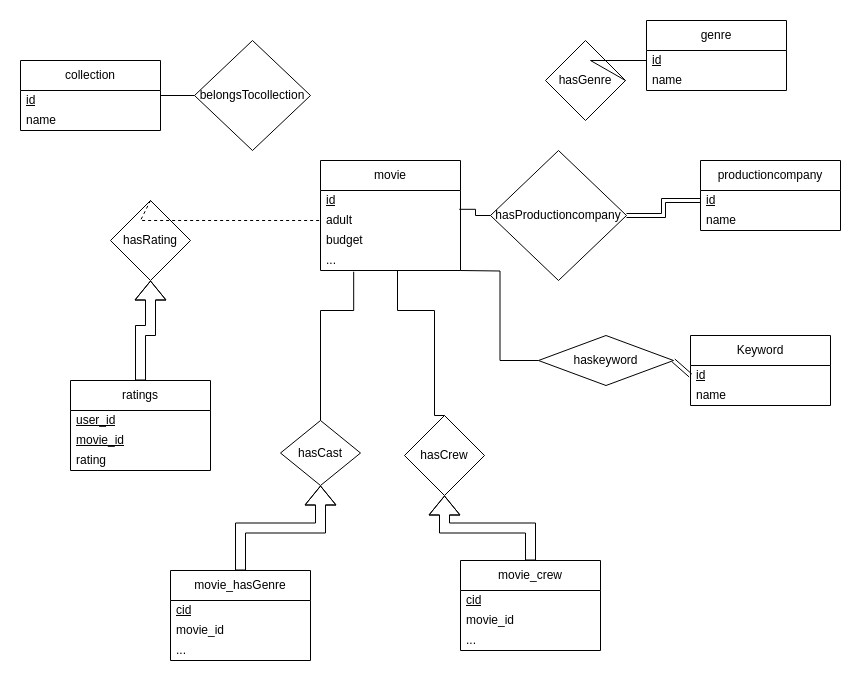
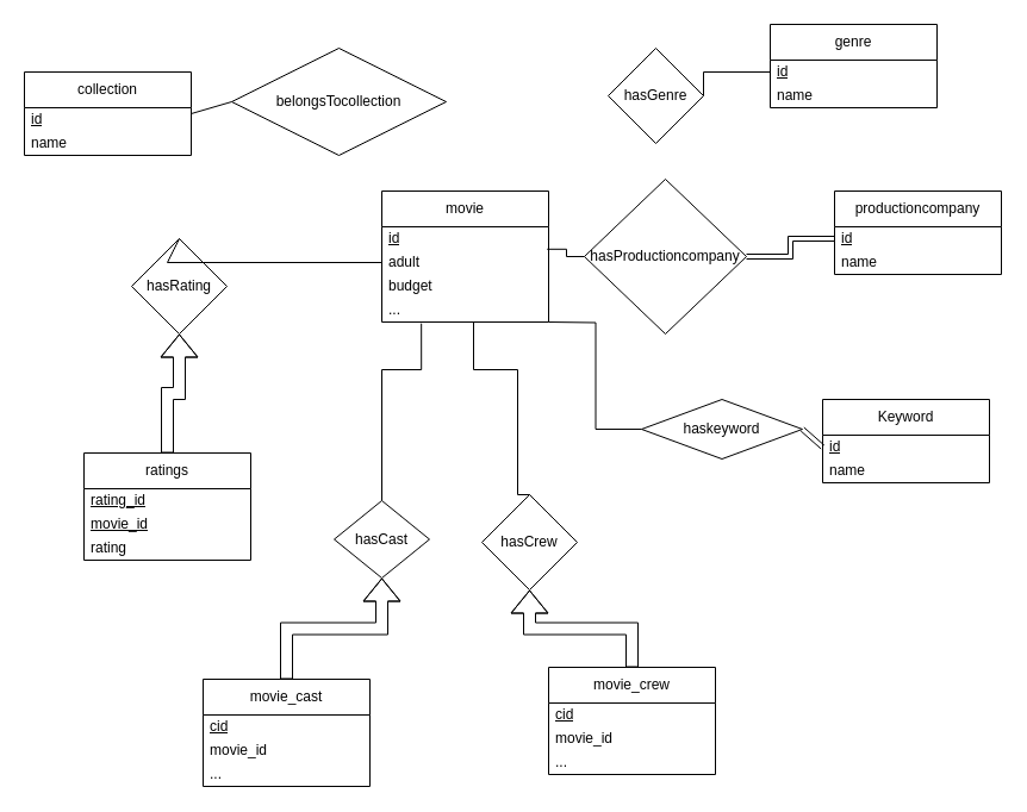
- <mxCell id="33" value="hasGenre" style="rhombus;whiteSpace=wrap;html=1;" parent="1" vertex="1"><mxGeometry x="545" y="40" width="80" height="80" as="geometry" /></mxCell>
+ <mxCell id="33" value="hasGenre" style="rhombus;whiteSpace=wrap;html=1;" parent="1" vertex="1"><mxGeometry x="510" y="40" width="80" height="80" as="geometry" /></mxCell>
- <mxCell id="36" value="belongsTocollection" style="rhombus;whiteSpace=wrap;html=1;" parent="1" vertex="1"><mxGeometry x="194" y="40" width="116" height="110" as="geometry" /></mxCell>
+ <mxCell id="36" value="belongsTocollection" style="rhombus;whiteSpace=wrap;html=1;" parent="1" vertex="1"><mxGeometry x="194" y="40" width="180" height="90" as="geometry" /></mxCell>
- <mxCell id="41" value="" style="endArrow=none;html=1;rounded=0;exitX=0.5;exitY=0;exitDx=0;exitDy=0;entryX=0;entryY=0.5;entryDx=0;entryDy=0;dashed=1;" parent="1" source="40" target="4" edge="1"><mxGeometry width="50" height="50" relative="1" as="geometry"><mxPoint x="410" y="350" as="sourcePoint" /><mxPoint x="460" y="300" as="targetPoint" /><Array as="points"><mxPoint x="140" y="220" /></Array></mxGeometry></mxCell>
+ <mxCell id="41" value="" style="endArrow=none;html=1;rounded=0;exitX=0.5;exitY=0;exitDx=0;exitDy=0;entryX=0;entryY=0.5;entryDx=0;entryDy=0;" parent="1" source="40" target="4" edge="1"><mxGeometry width="50" height="50" relative="1" as="geometry"><mxPoint x="410" y="350" as="sourcePoint" /><mxPoint x="460" y="300" as="targetPoint" /><Array as="points"><mxPoint x="140" y="220" /></Array></mxGeometry></mxCell>
- <mxCell id="30" value="&lt;u&gt;user_id&lt;/u&gt;" style="text;strokeColor=none;fillColor=none;align=left;verticalAlign=middle;spacingLeft=4;spacingRight=4;overflow=hidden;points=[[0,0.5],[1,0.5]];portConstraint=eastwest;rotatable=0;whiteSpace=wrap;html=1;" parent="29" vertex="1"><mxGeometry y="30" width="140" height="20" as="geometry" /></mxCell>
+ <mxCell id="30" value="&lt;u&gt;rating_id&lt;/u&gt;" style="text;strokeColor=none;fillColor=none;align=left;verticalAlign=middle;spacingLeft=4;spacingRight=4;overflow=hidden;points=[[0,0.5],[1,0.5]];portConstraint=eastwest;rotatable=0;whiteSpace=wrap;html=1;" parent="29" vertex="1"><mxGeometry y="30" width="140" height="20" as="geometry" /></mxCell>
- <mxCell id="9" value="movie_hasGenre" style="swimlane;fontStyle=0;childLayout=stackLayout;horizontal=1;startSize=30;horizontalStack=0;resizeParent=1;resizeParentMax=0;resizeLast=0;collapsible=1;marginBottom=0;whiteSpace=wrap;html=1;" parent="1" vertex="1"><mxGeometry x="170" y="570" width="140" height="90" as="geometry" /></mxCell>
+ <mxCell id="9" value="movie_cast" style="swimlane;fontStyle=0;childLayout=stackLayout;horizontal=1;startSize=30;horizontalStack=0;resizeParent=1;resizeParentMax=0;resizeLast=0;collapsible=1;marginBottom=0;whiteSpace=wrap;html=1;" parent="1" vertex="1"><mxGeometry x="170" y="570" width="140" height="90" as="geometry" /></mxCell>
